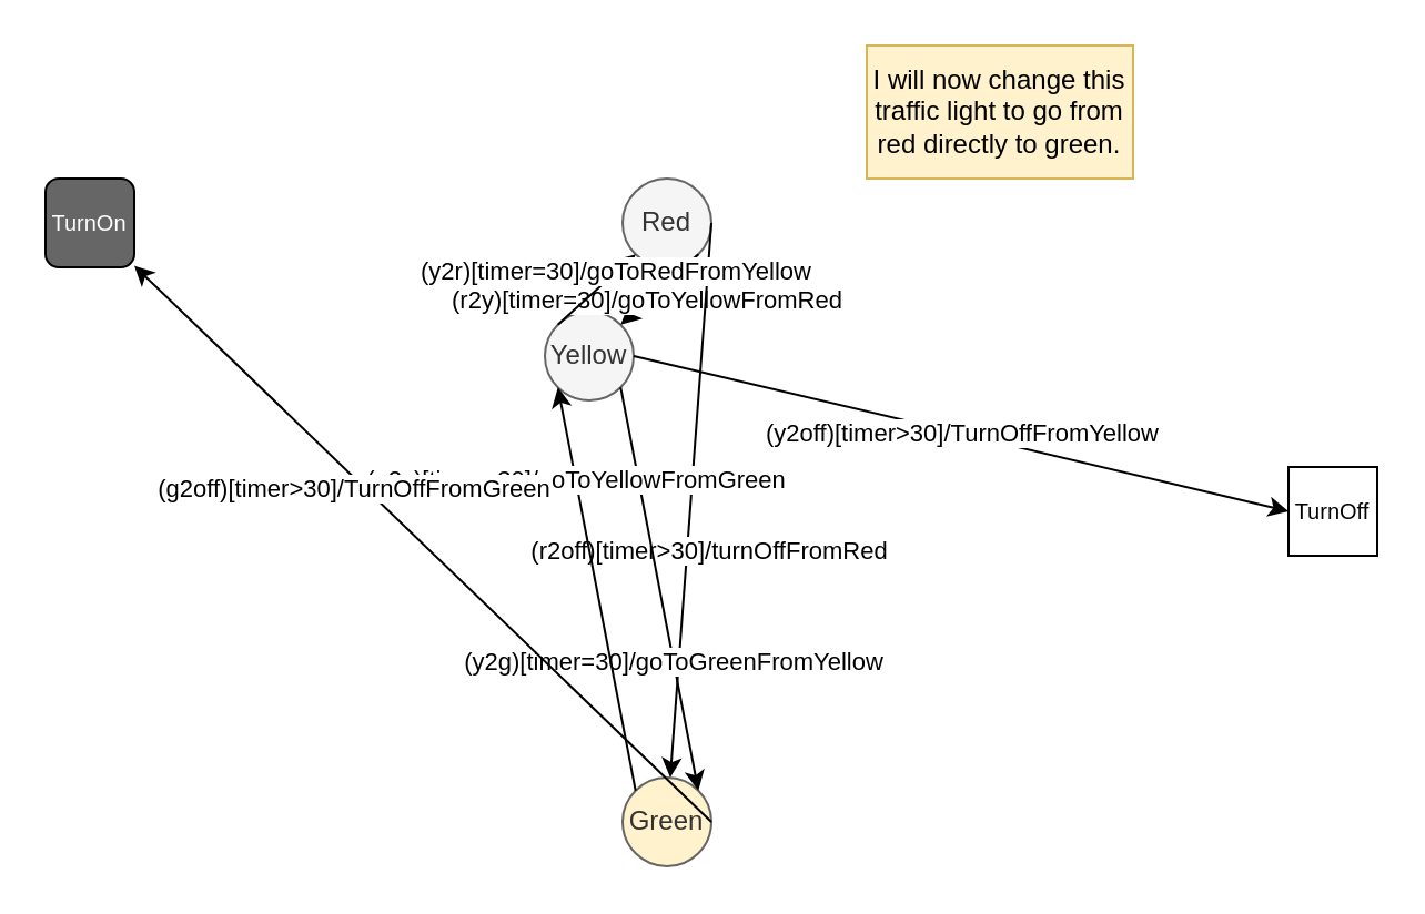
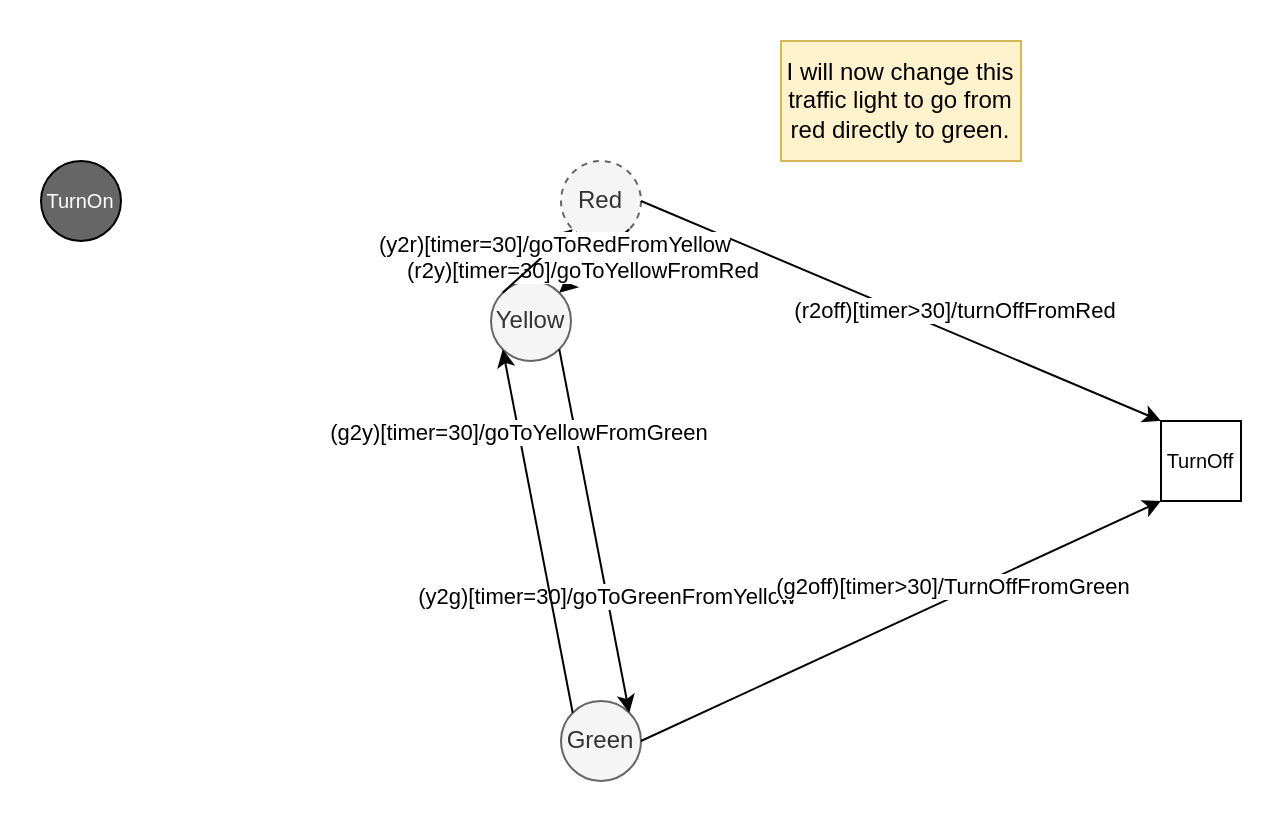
- <mxCell id="3" value="TurnOn" style="whiteSpace=wrap;html=1;fontSize=10;fillColor=#666666;fontColor=#FFFFFF;rounded=1;" parent="1" vertex="1"><mxGeometry x="20" y="80" width="40" height="40" as="geometry" /></mxCell>
+ <mxCell id="3" value="TurnOn" style="ellipse;whiteSpace=wrap;html=1;fontSize=10;fillColor=#666666;fontColor=#FFFFFF;" parent="1" vertex="1"><mxGeometry x="20" y="80" width="40" height="40" as="geometry" /></mxCell>
- <mxCell id="5" value="Red" style="ellipse;whiteSpace=wrap;html=1;fillColor=#f5f5f5;fontColor=#333333;strokeColor=#666666;" parent="1" vertex="1"><mxGeometry x="280" y="80" width="40" height="40" as="geometry" /></mxCell>
+ <mxCell id="5" value="Red" style="ellipse;whiteSpace=wrap;html=1;fillColor=#f5f5f5;fontColor=#333333;strokeColor=#666666;dashed=1;" parent="1" vertex="1"><mxGeometry x="280" y="80" width="40" height="40" as="geometry" /></mxCell>
- <mxCell id="9" value="(r2off)[timer&amp;gt;30]/turnOffFromRed" style="rounded=0;orthogonalLoop=1;jettySize=auto;html=1;exitX=1;exitY=0.5;exitDx=0;exitDy=0;" parent="1" source="5" target="7" edge="1"><mxGeometry x="0.179" y="10" relative="1" as="geometry"><mxPoint x="390" y="170" as="targetPoint" /><mxPoint as="offset" /></mxGeometry></mxCell>
+ <mxCell id="9" value="(r2off)[timer&amp;gt;30]/turnOffFromRed" style="rounded=0;orthogonalLoop=1;jettySize=auto;html=1;exitX=1;exitY=0.5;exitDx=0;exitDy=0;entryX=0;entryY=0;entryDx=0;entryDy=0;" parent="1" source="5" target="4" edge="1"><mxGeometry x="0.179" y="10" relative="1" as="geometry"><mxPoint x="390" y="170" as="targetPoint" /><mxPoint as="offset" /></mxGeometry></mxCell>
- <mxCell id="12" value="(y2off)[timer&amp;gt;30]/TurnOffFromYellow" style="edgeStyle=none;rounded=0;orthogonalLoop=1;jettySize=auto;html=1;exitX=1;exitY=0.5;exitDx=0;exitDy=0;entryX=0;entryY=0.5;entryDx=0;entryDy=0;" parent="1" source="6" target="4" edge="1"><mxGeometry relative="1" as="geometry"><mxPoint x="390" y="180" as="targetPoint" /></mxGeometry></mxCell>
- <mxCell id="14" value="(g2off)[timer&amp;gt;30]/TurnOffFromGreen" style="edgeStyle=none;rounded=0;orthogonalLoop=1;jettySize=auto;html=1;exitX=1;exitY=0.5;exitDx=0;exitDy=0;" parent="1" source="7" target="3" edge="1"><mxGeometry x="0.216" y="4" relative="1" as="geometry"><mxPoint x="390" y="190" as="targetPoint" /><mxPoint as="offset" /></mxGeometry></mxCell>
+ <mxCell id="14" value="(g2off)[timer&amp;gt;30]/TurnOffFromGreen" style="edgeStyle=none;rounded=0;orthogonalLoop=1;jettySize=auto;html=1;exitX=1;exitY=0.5;exitDx=0;exitDy=0;entryX=0;entryY=1;entryDx=0;entryDy=0;" parent="1" source="7" target="4" edge="1"><mxGeometry x="0.216" y="4" relative="1" as="geometry"><mxPoint x="390" y="190" as="targetPoint" /><mxPoint as="offset" /></mxGeometry></mxCell>
- <mxCell id="7" value="Green" style="ellipse;whiteSpace=wrap;html=1;fillColor=#fff2cc;fontColor=#333333;strokeColor=#666666;" parent="1" vertex="1"><mxGeometry x="280" y="350" width="40" height="40" as="geometry" /></mxCell>
+ <mxCell id="7" value="Green" style="ellipse;whiteSpace=wrap;html=1;fillColor=#f5f5f5;fontColor=#333333;strokeColor=#666666;" parent="1" vertex="1"><mxGeometry x="280" y="350" width="40" height="40" as="geometry" /></mxCell>
